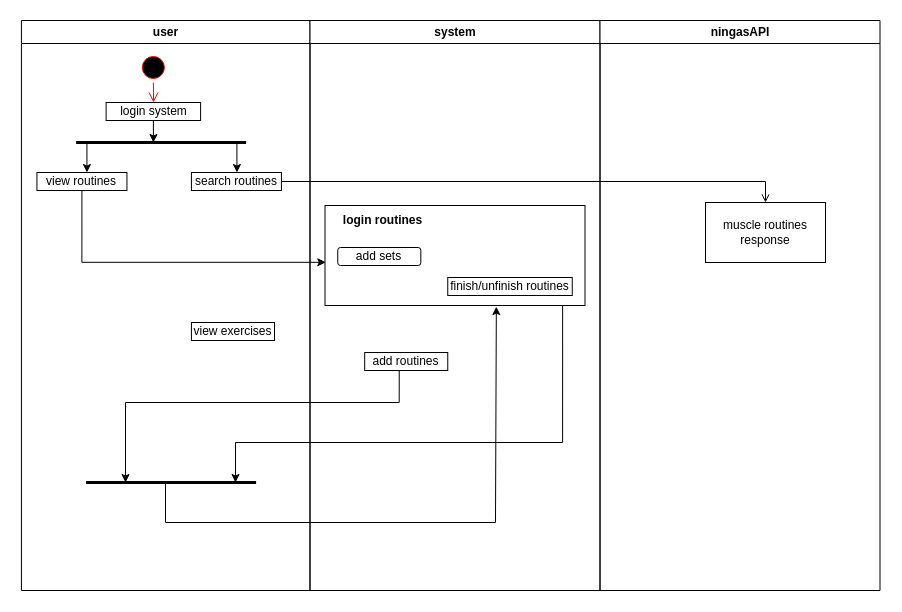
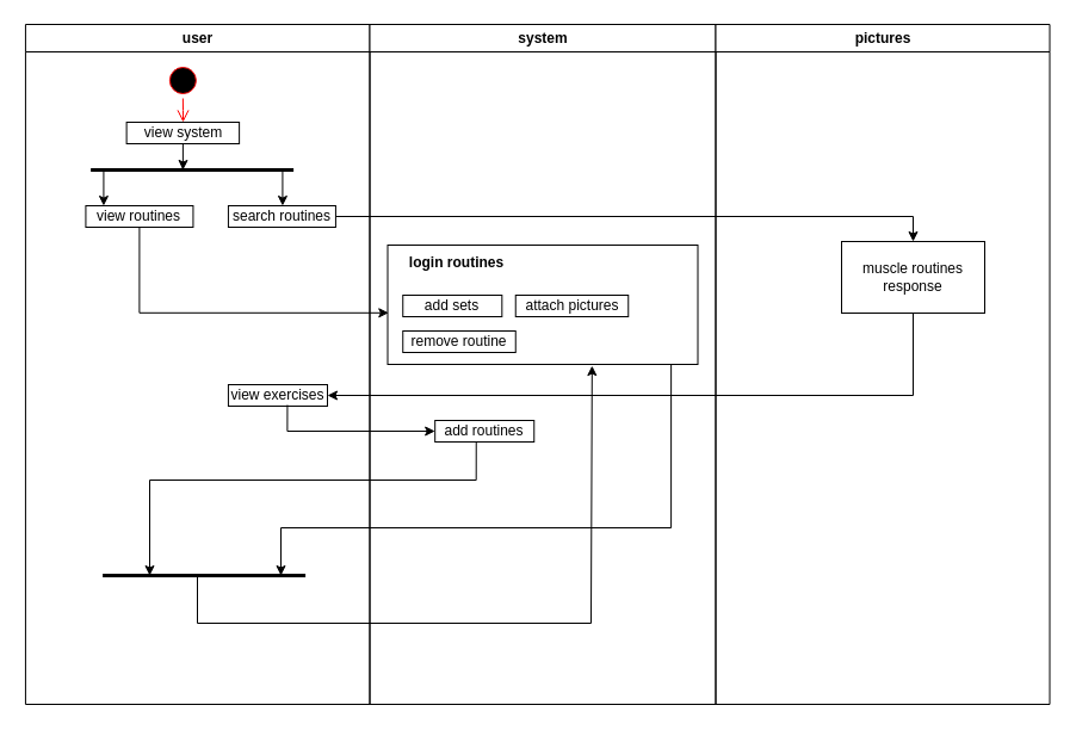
- <mxCell id="25" value="ningasAPI" style="swimlane;whiteSpace=wrap" parent="1" vertex="1"><mxGeometry x="599.5" y="20" width="280" height="570" as="geometry" /></mxCell>
+ <mxCell id="25" value="pictures" style="swimlane;whiteSpace=wrap" parent="1" vertex="1"><mxGeometry x="599.5" y="20" width="280" height="570" as="geometry" /></mxCell>
- <mxCell id="6" value="login system" style="rounded=0;whiteSpace=wrap;html=1;" vertex="1" parent="2"><mxGeometry x="84.68" y="82" width="94.5" height="18" as="geometry" /></mxCell>
+ <mxCell id="6" value="view system" style="rounded=0;whiteSpace=wrap;html=1;" vertex="1" parent="2"><mxGeometry x="84.68" y="82" width="94.5" height="18" as="geometry" /></mxCell>
- <mxCell id="11" value="view routines" style="rounded=0;whiteSpace=wrap;html=1;" vertex="1" parent="2"><mxGeometry x="15.5" y="152" width="90" height="18" as="geometry" /></mxCell>
+ <mxCell id="11" value="view routines" style="rounded=0;whiteSpace=wrap;html=1;" vertex="1" parent="2"><mxGeometry x="50.5" y="152" width="90" height="18" as="geometry" /></mxCell>
- <mxCell id="27" style="edgeStyle=orthogonalEdgeStyle;rounded=0;orthogonalLoop=1;jettySize=auto;html=1;endArrow=open;" edge="1" parent="1" source="10" target="26"><mxGeometry relative="1" as="geometry" /></mxCell>
+ <mxCell id="27" style="edgeStyle=orthogonalEdgeStyle;rounded=0;orthogonalLoop=1;jettySize=auto;html=1;" edge="1" parent="1" source="10" target="26"><mxGeometry relative="1" as="geometry" /></mxCell>
- <mxCell id="17" value="add sets" style="whiteSpace=wrap;html=1;rounded=1;" vertex="1" parent="14"><mxGeometry x="27.75" y="227" width="83.07" height="18" as="geometry" /></mxCell>
+ <mxCell id="17" value="add sets" style="rounded=0;whiteSpace=wrap;html=1;" vertex="1" parent="14"><mxGeometry x="27.75" y="227" width="83.07" height="18" as="geometry" /></mxCell>
+ <mxCell id="18" value="attach pictures" style="rounded=0;whiteSpace=wrap;html=1;" vertex="1" parent="14"><mxGeometry x="122.25" y="227" width="94.5" height="18" as="geometry" /></mxCell>
+ <mxCell id="20" value="remove routine" style="rounded=0;whiteSpace=wrap;html=1;" vertex="1" parent="14"><mxGeometry x="27.75" y="257" width="94.5" height="18" as="geometry" /></mxCell>
- <mxCell id="19" value="finish/unfinish routines" style="rounded=0;whiteSpace=wrap;html=1;" vertex="1" parent="14"><mxGeometry x="137.75" y="257" width="124.5" height="18" as="geometry" /></mxCell>
+ <mxCell id="30" style="edgeStyle=orthogonalEdgeStyle;rounded=0;orthogonalLoop=1;jettySize=auto;html=1;entryX=1;entryY=0.5;entryDx=0;entryDy=0;exitX=0.5;exitY=1;exitDx=0;exitDy=0;" edge="1" parent="1" source="26" target="13"><mxGeometry relative="1" as="geometry" /></mxCell>
+ <mxCell id="29" style="edgeStyle=orthogonalEdgeStyle;rounded=0;orthogonalLoop=1;jettySize=auto;html=1;entryX=0;entryY=0.5;entryDx=0;entryDy=0;exitX=0.596;exitY=0.944;exitDx=0;exitDy=0;exitPerimeter=0;" edge="1" parent="1" source="13" target="23"><mxGeometry relative="1" as="geometry" /></mxCell>
